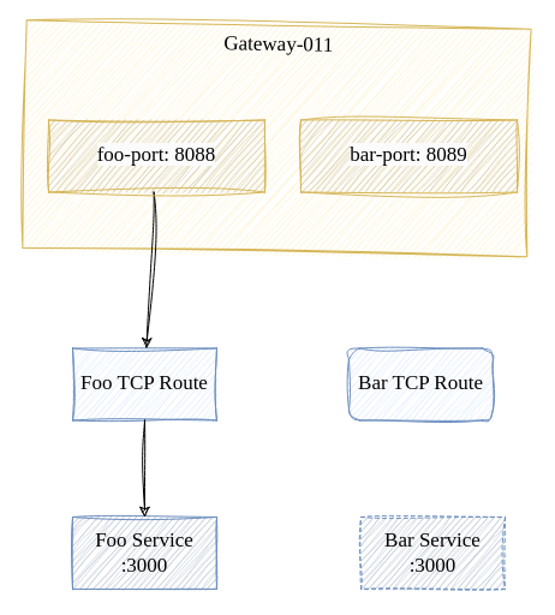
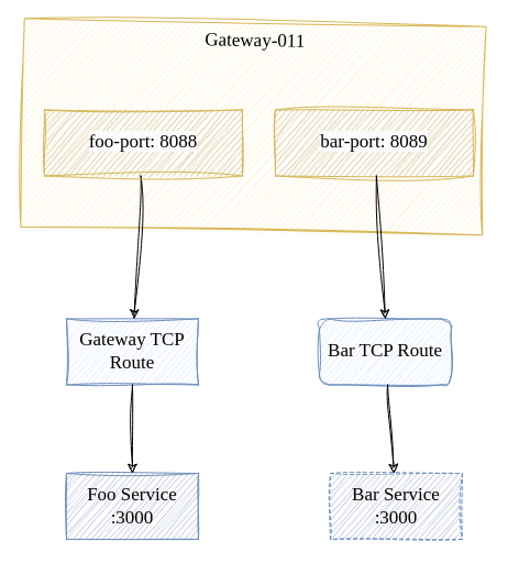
+ <mxCell id="11" value="" style="endArrow=classic;html=1;rounded=0;sketch=1;hachureGap=4;jiggle=2;curveFitting=1;fontFamily=Architects Daughter;fontSource=https%3A%2F%2Ffonts.googleapis.com%2Fcss%3Ffamily%3DArchitects%2BDaughter;entryX=0.5;entryY=0;entryDx=0;entryDy=0;" edge="1" parent="1" source="9" target="6"><mxGeometry width="50" height="50" relative="1" as="geometry"><mxPoint x="350" y="649.48" as="sourcePoint" /><mxPoint x="400" y="599.48" as="targetPoint" /></mxGeometry></mxCell>
- <mxCell id="3" value="Foo TCP Route" style="rounded=0;whiteSpace=wrap;html=1;sketch=1;hachureGap=4;jiggle=2;curveFitting=1;fontFamily=Architects Daughter;fontSource=https%3A%2F%2Ffonts.googleapis.com%2Fcss%3Ffamily%3DArchitects%2BDaughter;fontSize=17;fillColor=#dae8fc;strokeColor=#6c8ebf;" vertex="1" parent="1"><mxGeometry x="60" y="289.48" width="120" height="60" as="geometry" /></mxCell>
+ <mxCell id="3" value="Gateway TCP Route" style="rounded=0;whiteSpace=wrap;html=1;sketch=1;hachureGap=4;jiggle=2;curveFitting=1;fontFamily=Architects Daughter;fontSource=https%3A%2F%2Ffonts.googleapis.com%2Fcss%3Ffamily%3DArchitects%2BDaughter;fontSize=17;fillColor=#dae8fc;strokeColor=#6c8ebf;" vertex="1" parent="1"><mxGeometry x="60" y="289.48" width="120" height="60" as="geometry" /></mxCell>
+ <mxCell id="8" value="" style="endArrow=classic;html=1;rounded=0;sketch=1;hachureGap=4;jiggle=2;curveFitting=1;fontFamily=Architects Daughter;fontSource=https%3A%2F%2Ffonts.googleapis.com%2Fcss%3Ffamily%3DArchitects%2BDaughter;" edge="1" parent="1" source="6" target="5"><mxGeometry width="50" height="50" relative="1" as="geometry"><mxPoint x="450" y="429.48" as="sourcePoint" /><mxPoint x="500" y="379.48" as="targetPoint" /></mxGeometry></mxCell>
